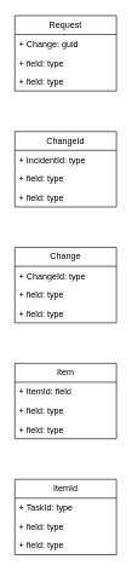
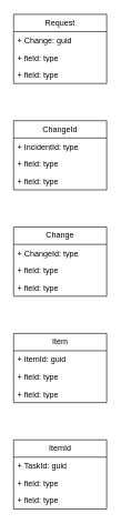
- <mxCell id="15" value="+ ItemId: field" style="text;strokeColor=none;fillColor=none;align=left;verticalAlign=top;spacingLeft=4;spacingRight=4;overflow=hidden;rotatable=0;points=[[0,0.5],[1,0.5]];portConstraint=eastwest;whiteSpace=wrap;html=1;" vertex="1" parent="14"><mxGeometry y="26" width="140" height="26" as="geometry" /></mxCell>
+ <mxCell id="15" value="+ ItemId: guid" style="text;strokeColor=none;fillColor=none;align=left;verticalAlign=top;spacingLeft=4;spacingRight=4;overflow=hidden;rotatable=0;points=[[0,0.5],[1,0.5]];portConstraint=eastwest;whiteSpace=wrap;html=1;" vertex="1" parent="14"><mxGeometry y="26" width="140" height="26" as="geometry" /></mxCell>
- <mxCell id="19" value="+ TaskId: type" style="text;strokeColor=none;fillColor=none;align=left;verticalAlign=top;spacingLeft=4;spacingRight=4;overflow=hidden;rotatable=0;points=[[0,0.5],[1,0.5]];portConstraint=eastwest;whiteSpace=wrap;html=1;" vertex="1" parent="18"><mxGeometry y="26" width="140" height="26" as="geometry" /></mxCell>
+ <mxCell id="19" value="+ TaskId: guid" style="text;strokeColor=none;fillColor=none;align=left;verticalAlign=top;spacingLeft=4;spacingRight=4;overflow=hidden;rotatable=0;points=[[0,0.5],[1,0.5]];portConstraint=eastwest;whiteSpace=wrap;html=1;" vertex="1" parent="18"><mxGeometry y="26" width="140" height="26" as="geometry" /></mxCell>
